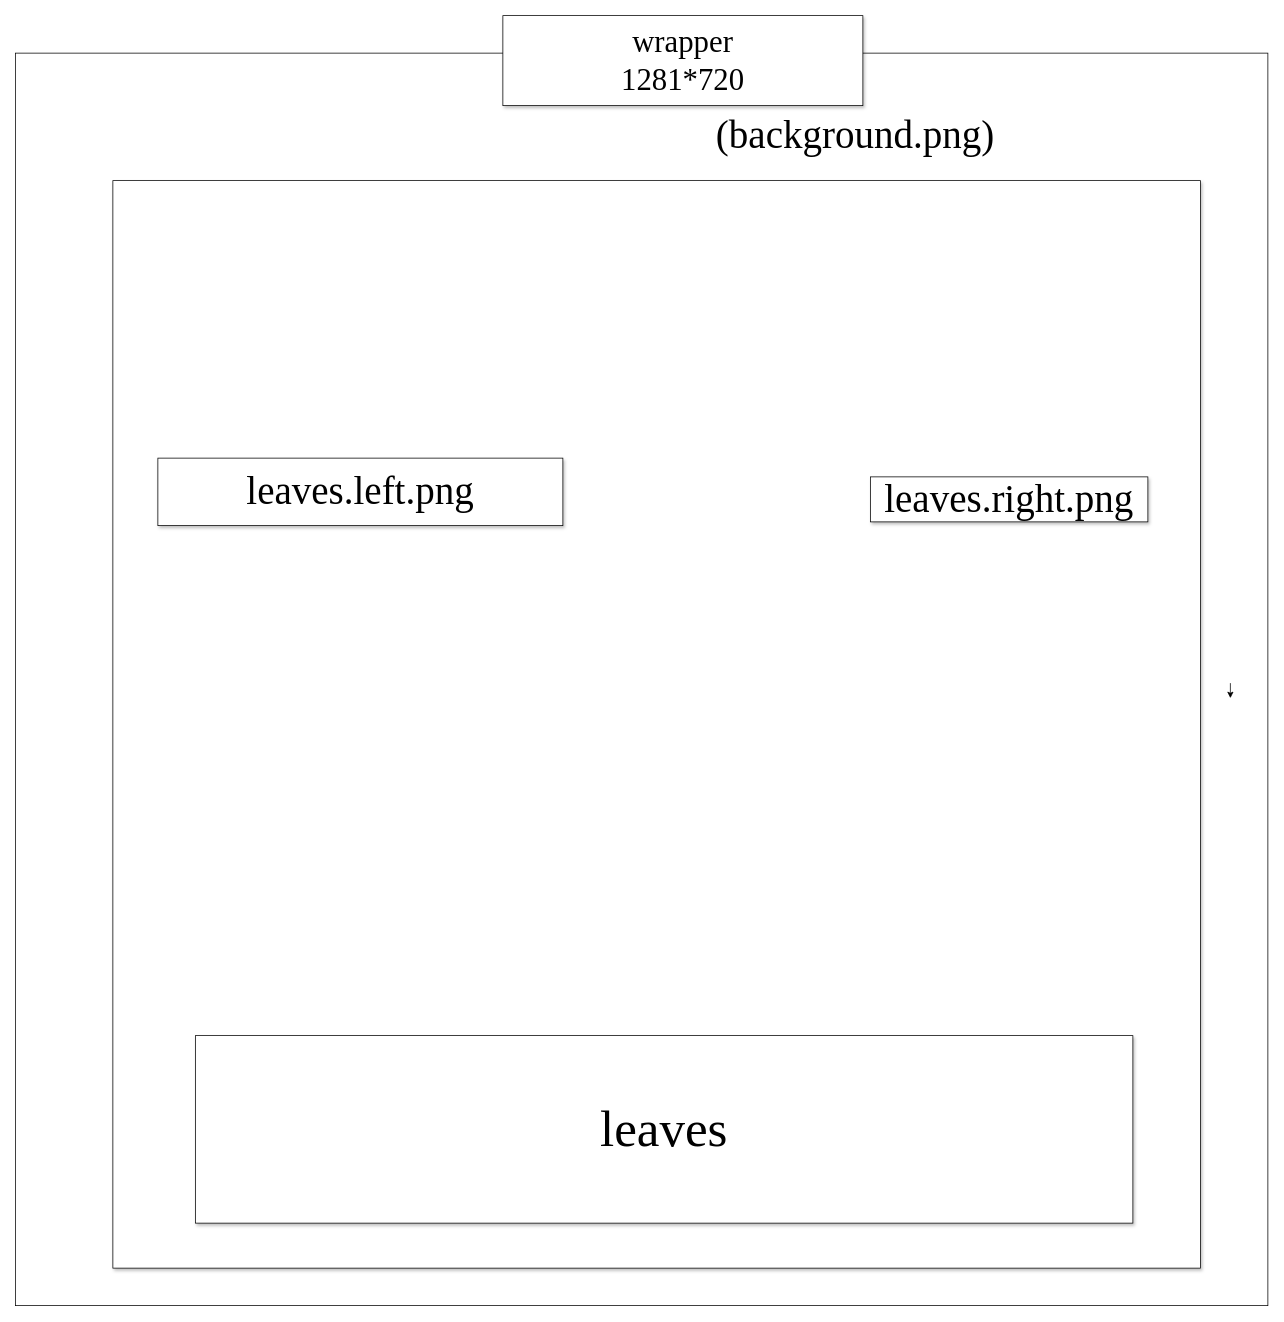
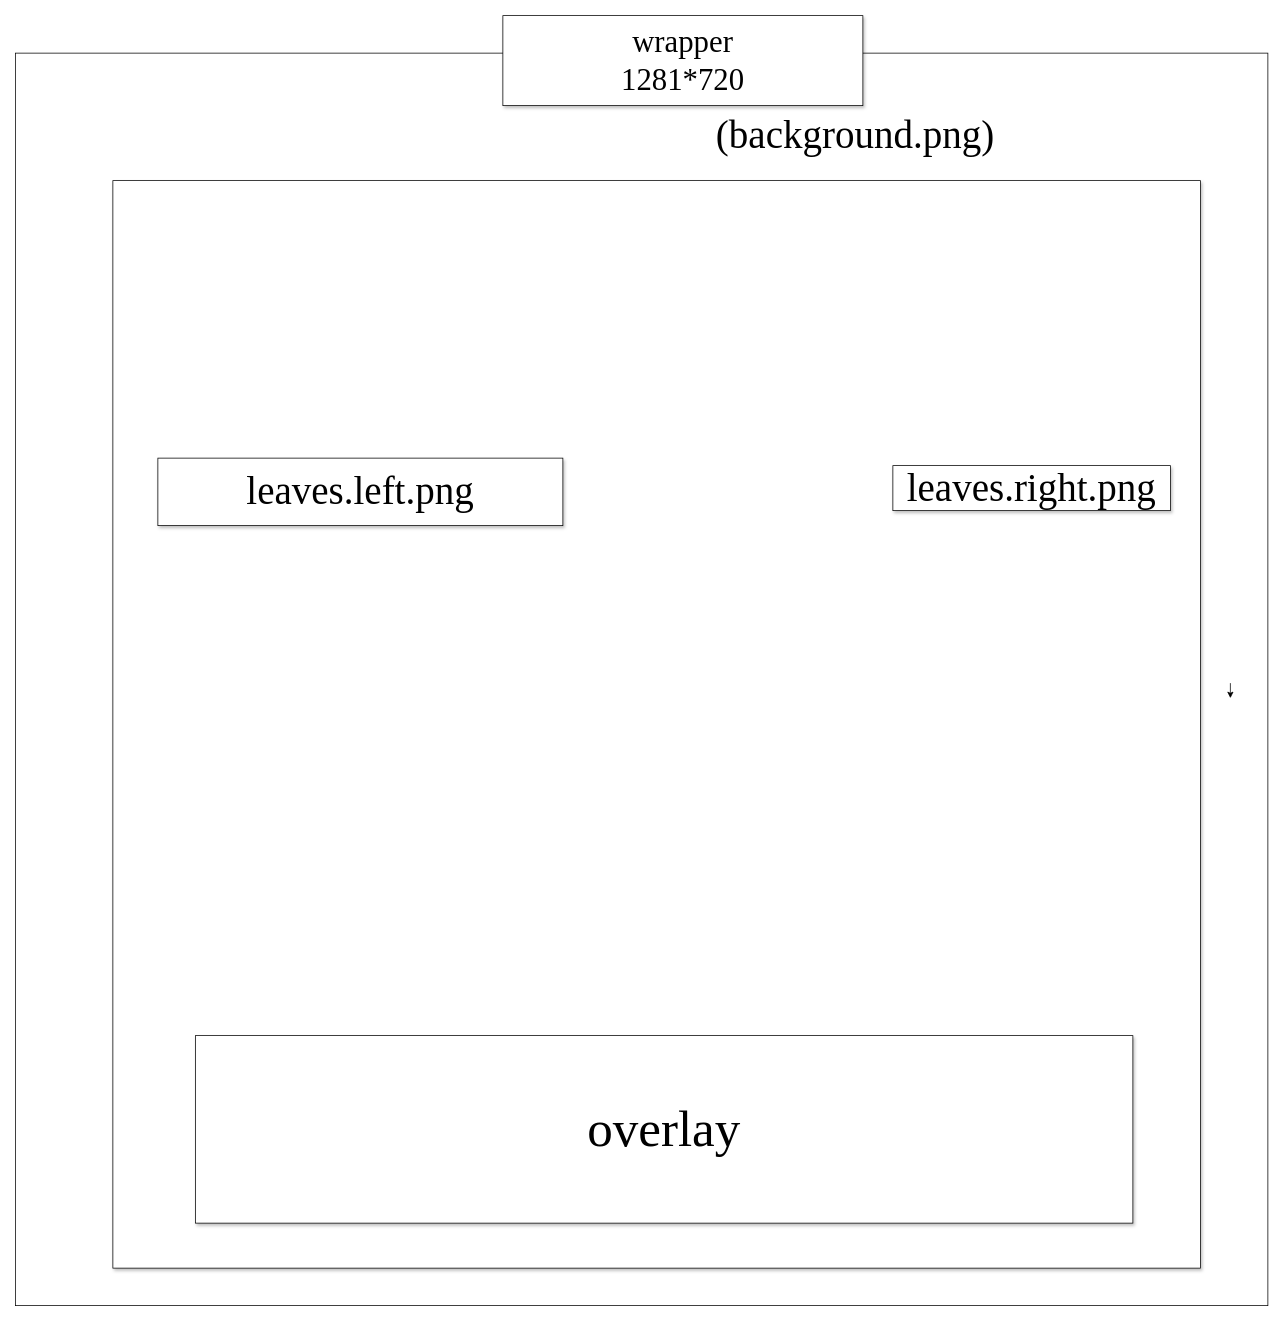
- <mxCell id="9" value="leaves.right.png" style="rounded=0;whiteSpace=wrap;html=1;shadow=1;fontFamily=Times New Roman;fontSize=52;" vertex="1" parent="1"><mxGeometry x="1160" y="635" width="370" height="60" as="geometry" /></mxCell>
+ <mxCell id="9" value="leaves.right.png" style="rounded=0;whiteSpace=wrap;html=1;shadow=1;fontFamily=Times New Roman;fontSize=52;" vertex="1" parent="1"><mxGeometry x="1190" y="620" width="370" height="60" as="geometry" /></mxCell>
- <mxCell id="10" value="leaves" style="rounded=0;whiteSpace=wrap;html=1;shadow=1;fontFamily=Times New Roman;fontSize=68;" vertex="1" parent="1"><mxGeometry x="260" y="1380" width="1250" height="250" as="geometry" /></mxCell>
+ <mxCell id="10" value="overlay" style="rounded=0;whiteSpace=wrap;html=1;shadow=1;fontFamily=Times New Roman;fontSize=68;" vertex="1" parent="1"><mxGeometry x="260" y="1380" width="1250" height="250" as="geometry" /></mxCell>
